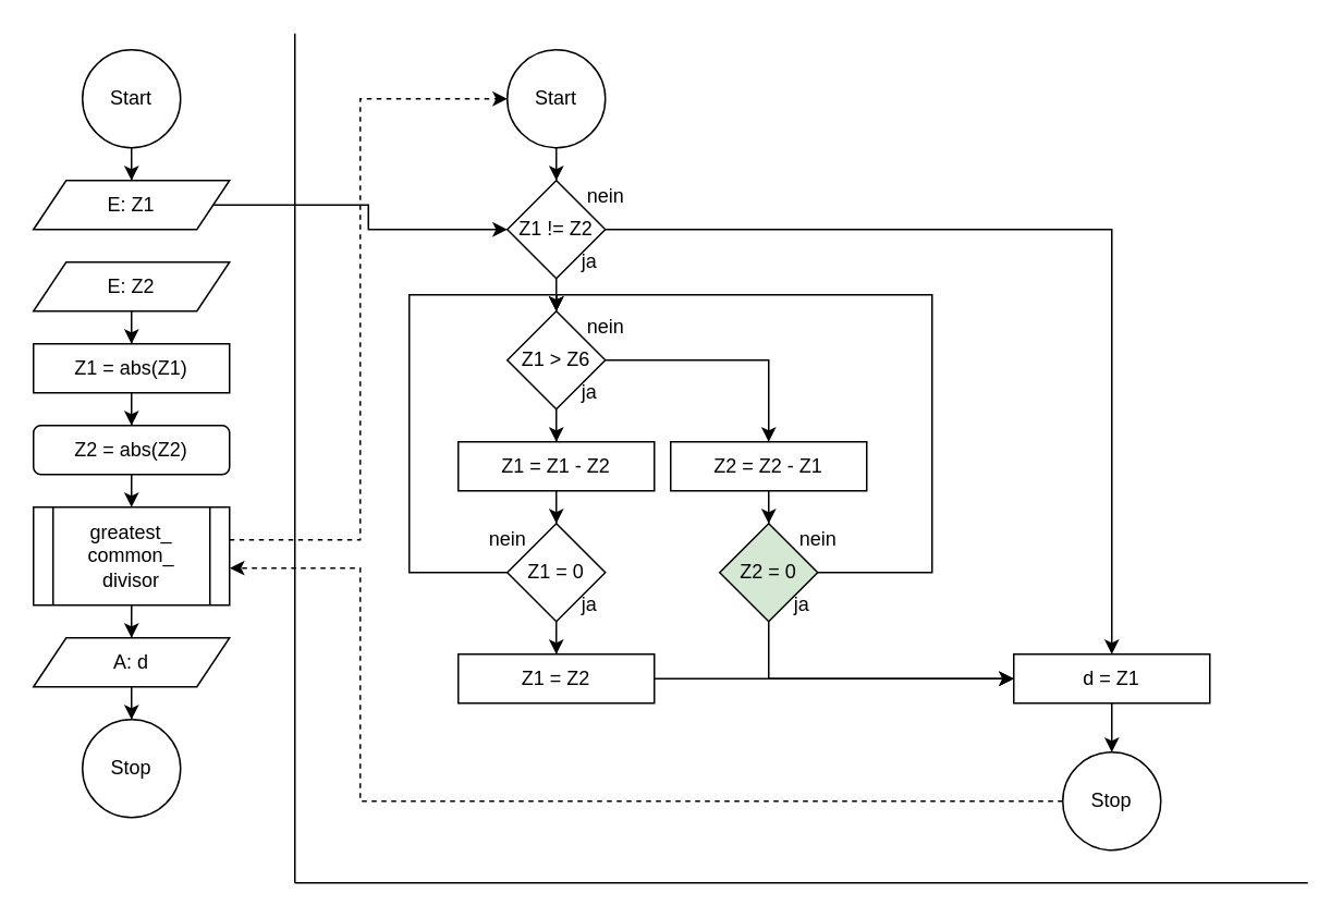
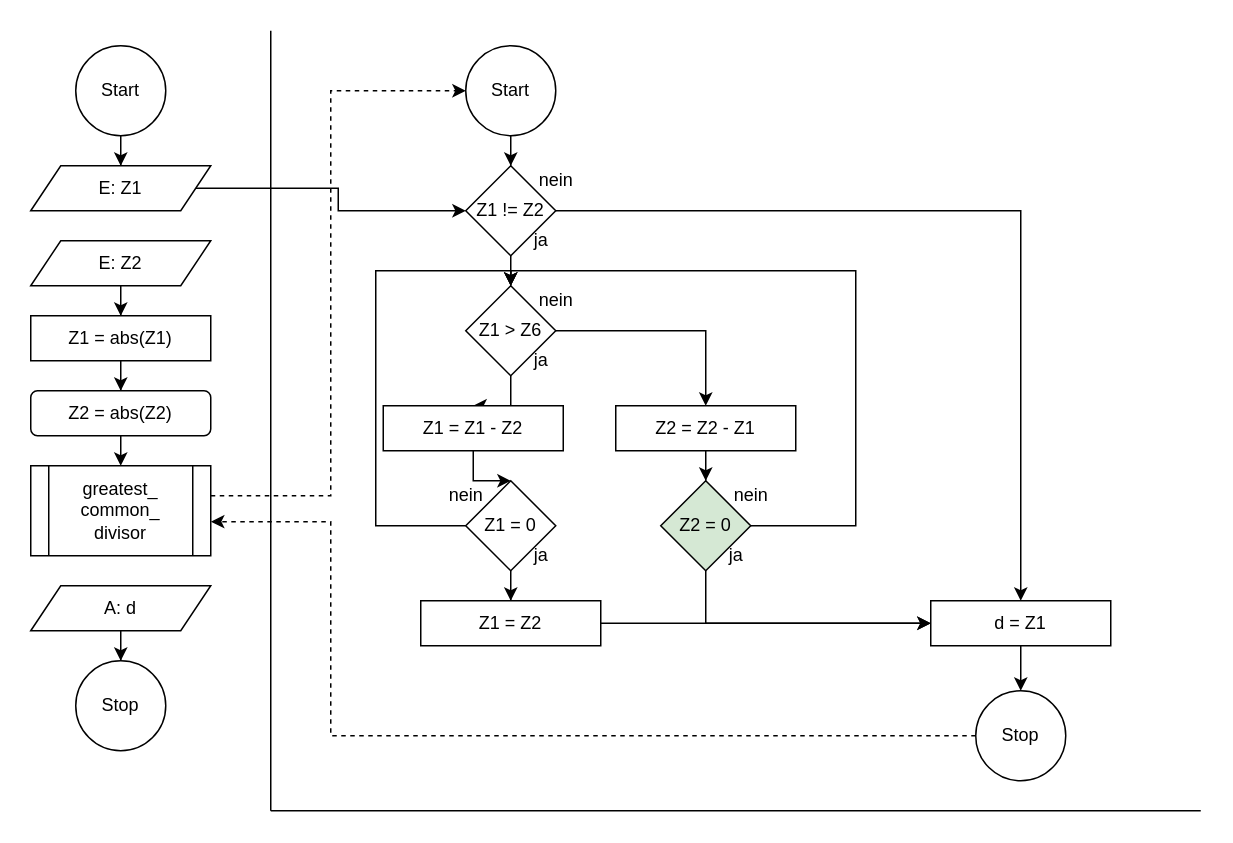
- <mxCell id="33" value="Z1 = Z1 - Z2" style="rounded=0;whiteSpace=wrap;html=1;" parent="1" vertex="1"><mxGeometry x="280" y="270" width="120" height="30" as="geometry" /></mxCell>
+ <mxCell id="33" value="Z1 = Z1 - Z2" style="rounded=0;whiteSpace=wrap;html=1;" parent="1" vertex="1"><mxGeometry x="255" y="270" width="120" height="30" as="geometry" /></mxCell>
- <mxCell id="12" value="" style="edgeStyle=orthogonalEdgeStyle;rounded=0;orthogonalLoop=1;jettySize=auto;html=1;entryX=0.5;entryY=0;entryDx=0;entryDy=0;" parent="1" source="14" target="16" edge="1"><mxGeometry relative="1" as="geometry" /></mxCell>
